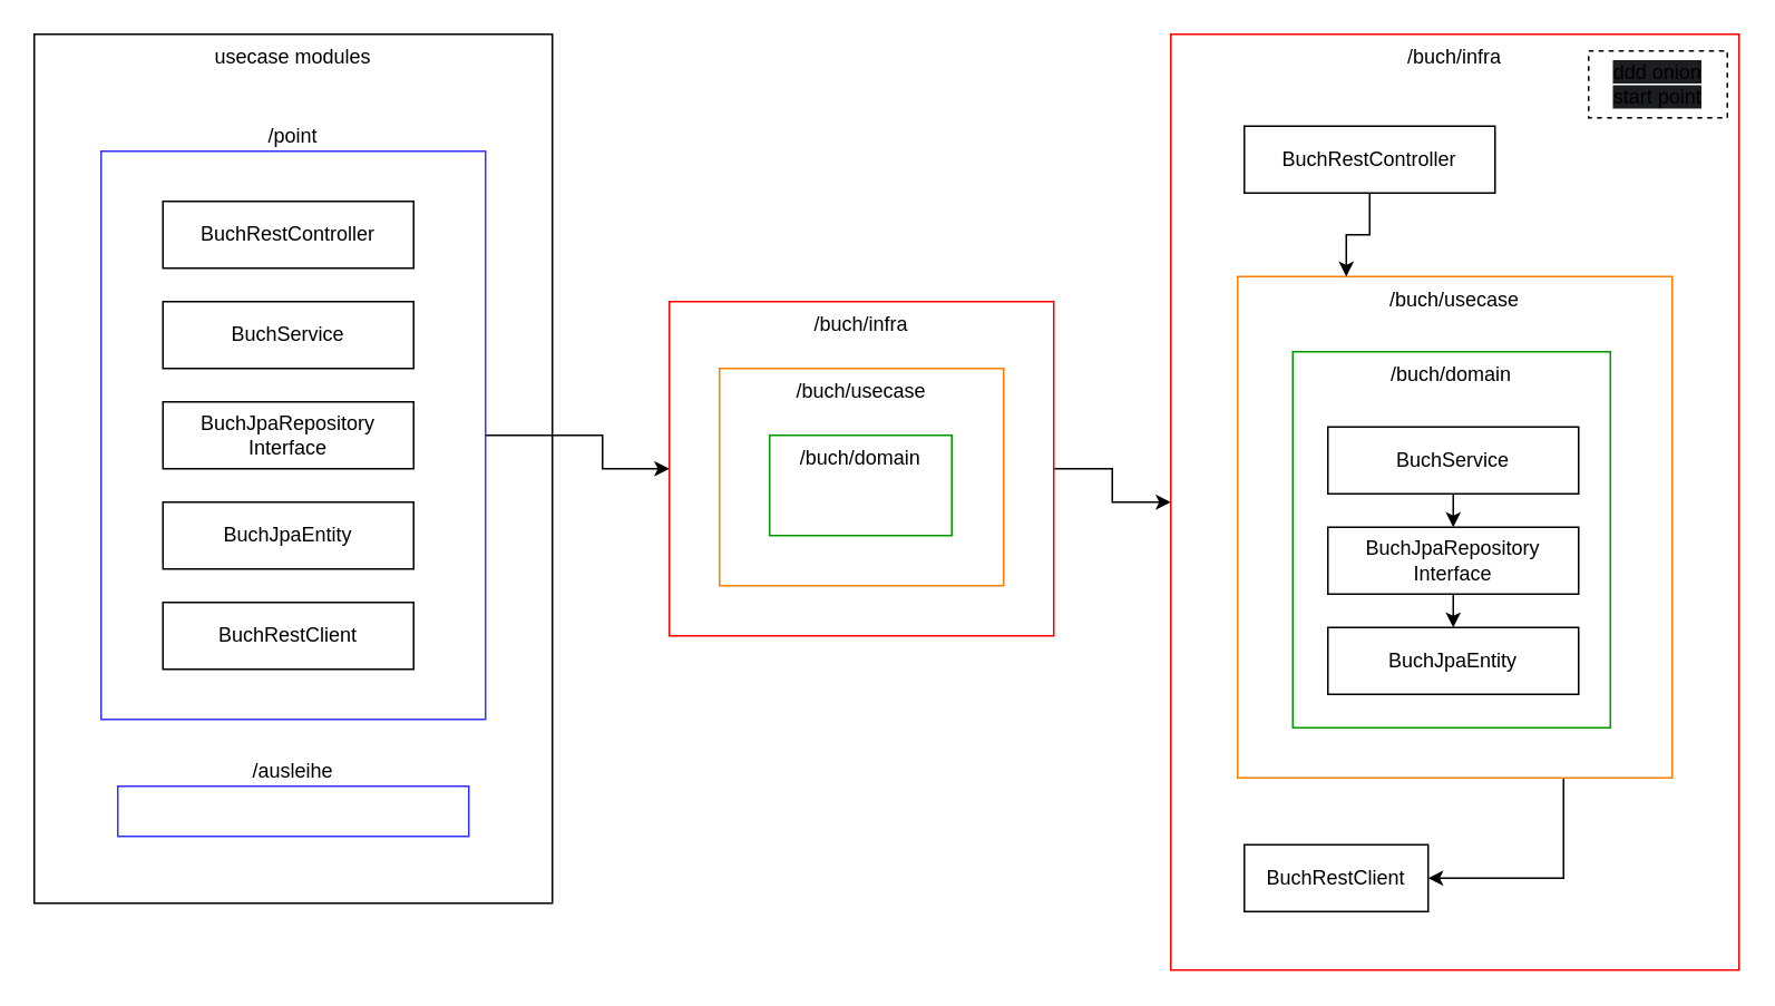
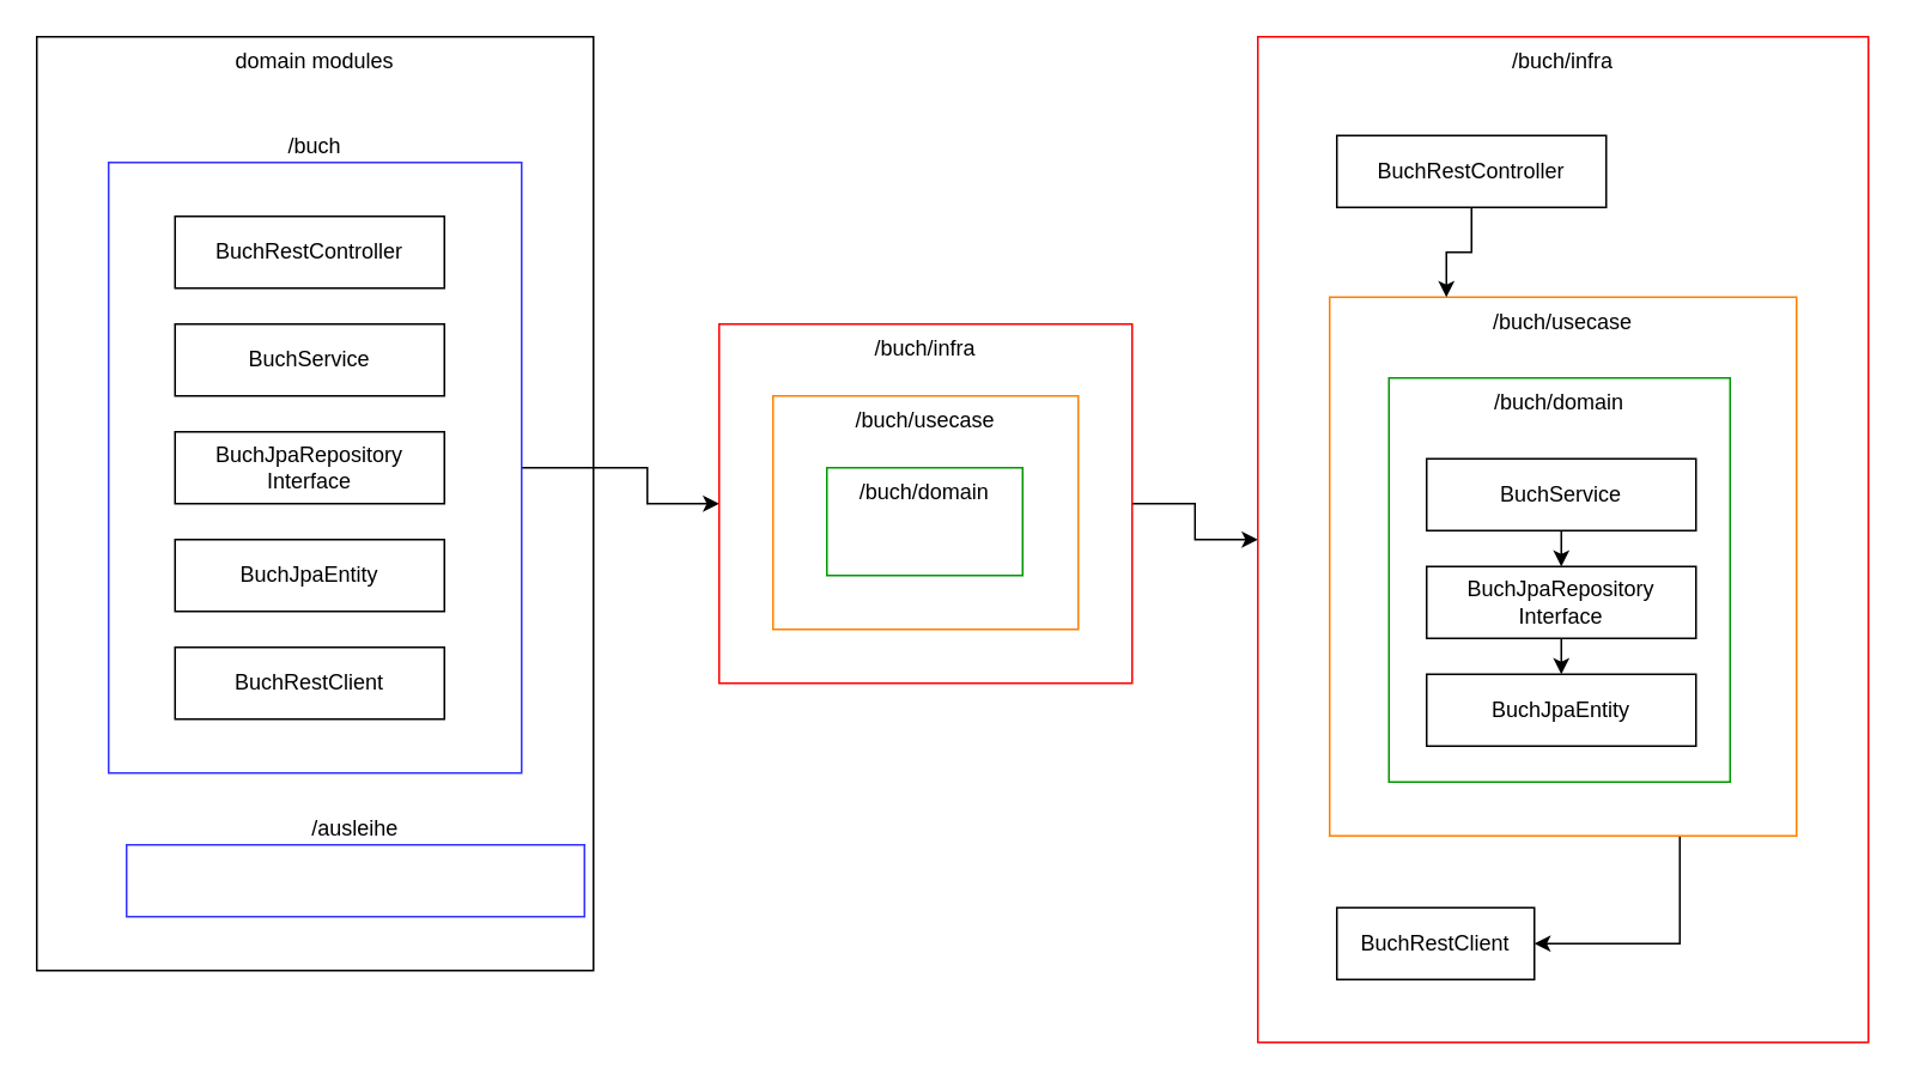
- <mxCell id="2" value="usecase modules" style="rounded=0;whiteSpace=wrap;html=1;labelPosition=center;verticalLabelPosition=middle;align=center;verticalAlign=top;" parent="1" vertex="1"><mxGeometry x="20" y="20" width="310" height="520" as="geometry" /></mxCell>
+ <mxCell id="2" value="domain modules" style="rounded=0;whiteSpace=wrap;html=1;labelPosition=center;verticalLabelPosition=middle;align=center;verticalAlign=top;" parent="1" vertex="1"><mxGeometry x="20" y="20" width="310" height="520" as="geometry" /></mxCell>
- <mxCell id="22" value="&lt;span style=&quot;font-size: 12px; background-color: rgb(27, 29, 30);&quot;&gt;ddd onion&lt;/span&gt;&lt;div&gt;&lt;span style=&quot;font-size: 12px; background-color: rgb(27, 29, 30);&quot;&gt;start point&lt;/span&gt;&lt;/div&gt;" style="rounded=0;whiteSpace=wrap;html=1;fontFamily=Helvetica;fontSize=11;fontColor=default;labelBackgroundColor=default;dashed=1;" parent="1" vertex="1"><mxGeometry x="950" y="30" width="83" height="40" as="geometry" /></mxCell>
- <mxCell id="4" value="/point" style="rounded=0;whiteSpace=wrap;html=1;labelPosition=center;verticalLabelPosition=top;align=center;verticalAlign=bottom;strokeColor=#3333FF;" parent="1" vertex="1"><mxGeometry x="60" y="90" width="230" height="340" as="geometry" /></mxCell>
+ <mxCell id="4" value="/buch" style="rounded=0;whiteSpace=wrap;html=1;labelPosition=center;verticalLabelPosition=top;align=center;verticalAlign=bottom;strokeColor=#3333FF;" parent="1" vertex="1"><mxGeometry x="60" y="90" width="230" height="340" as="geometry" /></mxCell>
- <mxCell id="14" value="/ausleihe" style="rounded=0;whiteSpace=wrap;html=1;labelPosition=center;verticalLabelPosition=top;align=center;verticalAlign=bottom;strokeColor=#3333FF;" parent="1" vertex="1"><mxGeometry x="70" y="470" width="210" height="30" as="geometry" /></mxCell>
+ <mxCell id="14" value="/ausleihe" style="rounded=0;whiteSpace=wrap;html=1;labelPosition=center;verticalLabelPosition=top;align=center;verticalAlign=bottom;strokeColor=#3333FF;" parent="1" vertex="1"><mxGeometry x="70" y="470" width="255" height="40" as="geometry" /></mxCell>
